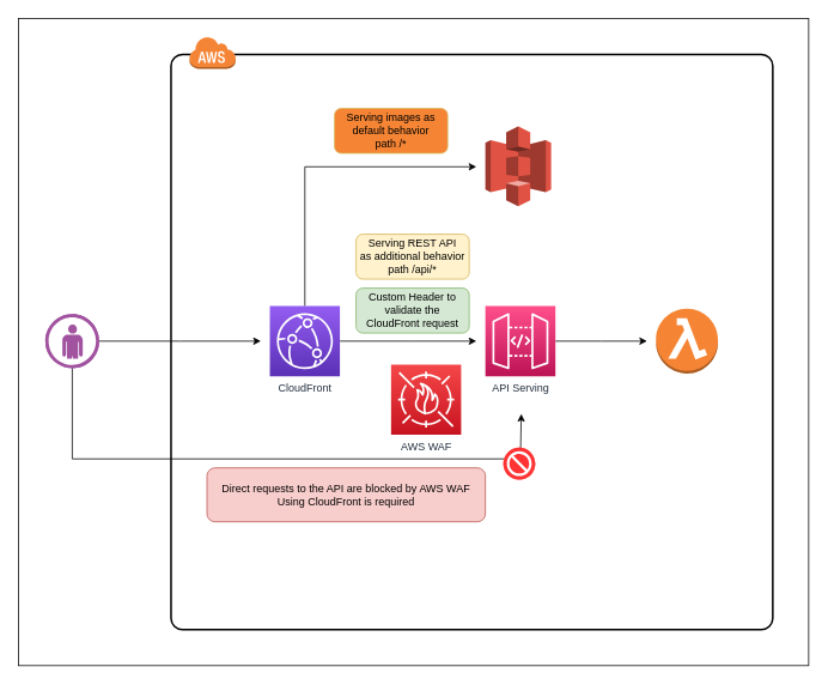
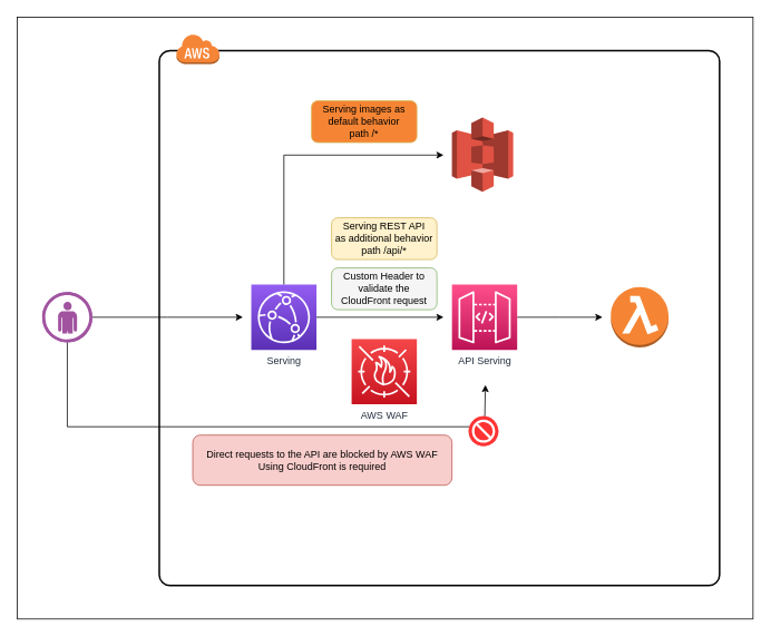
- <mxCell id="13" value="Custom Header to validate the CloudFront request" style="rounded=1;whiteSpace=wrap;html=1;strokeColor=#82b366;fillColor=#d5e8d4;" vertex="1" parent="1"><mxGeometry x="396" y="320" width="126" height="50" as="geometry" /></mxCell>
+ <mxCell id="13" value="Custom Header to validate the CloudFront request" style="rounded=1;whiteSpace=wrap;html=1;strokeColor=#82b366;fillColor=#f5f5f5;" vertex="1" parent="1"><mxGeometry x="396" y="320" width="126" height="50" as="geometry" /></mxCell>
- <mxCell id="10" value="CloudFront" style="sketch=0;points=[[0,0,0],[0.25,0,0],[0.5,0,0],[0.75,0,0],[1,0,0],[0,1,0],[0.25,1,0],[0.5,1,0],[0.75,1,0],[1,1,0],[0,0.25,0],[0,0.5,0],[0,0.75,0],[1,0.25,0],[1,0.5,0],[1,0.75,0]];outlineConnect=0;fontColor=#232F3E;gradientColor=#945DF2;gradientDirection=north;fillColor=#5A30B5;strokeColor=#ffffff;dashed=0;verticalLabelPosition=bottom;verticalAlign=top;align=center;html=1;fontSize=12;fontStyle=0;aspect=fixed;shape=mxgraph.aws4.resourceIcon;resIcon=mxgraph.aws4.cloudfront;" vertex="1" parent="1"><mxGeometry x="300" y="340" width="78" height="78" as="geometry" /></mxCell>
+ <mxCell id="10" value="Serving" style="sketch=0;points=[[0,0,0],[0.25,0,0],[0.5,0,0],[0.75,0,0],[1,0,0],[0,1,0],[0.25,1,0],[0.5,1,0],[0.75,1,0],[1,1,0],[0,0.25,0],[0,0.5,0],[0,0.75,0],[1,0.25,0],[1,0.5,0],[1,0.75,0]];outlineConnect=0;fontColor=#232F3E;gradientColor=#945DF2;gradientDirection=north;fillColor=#5A30B5;strokeColor=#ffffff;dashed=0;verticalLabelPosition=bottom;verticalAlign=top;align=center;html=1;fontSize=12;fontStyle=0;aspect=fixed;shape=mxgraph.aws4.resourceIcon;resIcon=mxgraph.aws4.cloudfront;" vertex="1" parent="1"><mxGeometry x="300" y="340" width="78" height="78" as="geometry" /></mxCell>
- <mxCell id="17" value="AWS WAF" style="sketch=0;points=[[0,0,0],[0.25,0,0],[0.5,0,0],[0.75,0,0],[1,0,0],[0,1,0],[0.25,1,0],[0.5,1,0],[0.75,1,0],[1,1,0],[0,0.25,0],[0,0.5,0],[0,0.75,0],[1,0.25,0],[1,0.5,0],[1,0.75,0]];outlineConnect=0;fontColor=#232F3E;gradientColor=#F54749;gradientDirection=north;fillColor=#C7131F;strokeColor=#ffffff;dashed=0;verticalLabelPosition=bottom;verticalAlign=top;align=center;html=1;fontSize=12;fontStyle=0;aspect=fixed;shape=mxgraph.aws4.resourceIcon;resIcon=mxgraph.aws4.waf;rounded=1;fontFamily=Helvetica;" vertex="1" parent="1"><mxGeometry x="435" y="405" width="78" height="78" as="geometry" /></mxCell>
+ <mxCell id="17" value="AWS WAF" style="sketch=0;points=[[0,0,0],[0.25,0,0],[0.5,0,0],[0.75,0,0],[1,0,0],[0,1,0],[0.25,1,0],[0.5,1,0],[0.75,1,0],[1,1,0],[0,0.25,0],[0,0.5,0],[0,0.75,0],[1,0.25,0],[1,0.5,0],[1,0.75,0]];outlineConnect=0;fontColor=#232F3E;gradientColor=#F54749;gradientDirection=north;fillColor=#C7131F;strokeColor=#ffffff;dashed=0;verticalLabelPosition=bottom;verticalAlign=top;align=center;html=1;fontSize=12;fontStyle=0;aspect=fixed;shape=mxgraph.aws4.resourceIcon;resIcon=mxgraph.aws4.waf;rounded=1;fontFamily=Helvetica;" vertex="1" parent="1"><mxGeometry x="420" y="405" width="78" height="78" as="geometry" /></mxCell>
